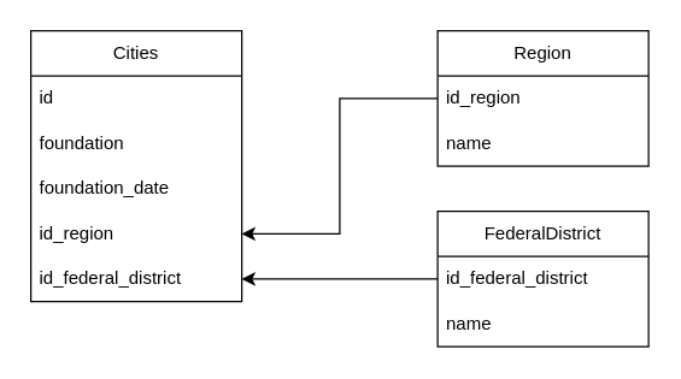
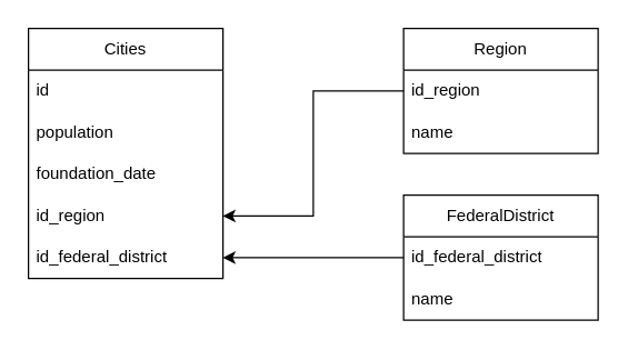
- <mxCell id="4" value="foundation" style="text;strokeColor=none;fillColor=none;align=left;verticalAlign=middle;spacingLeft=4;spacingRight=4;overflow=hidden;points=[[0,0.5],[1,0.5]];portConstraint=eastwest;rotatable=0;whiteSpace=wrap;html=1;" vertex="1" parent="2"><mxGeometry y="60" width="140" height="30" as="geometry" /></mxCell>
+ <mxCell id="4" value="population" style="text;strokeColor=none;fillColor=none;align=left;verticalAlign=middle;spacingLeft=4;spacingRight=4;overflow=hidden;points=[[0,0.5],[1,0.5]];portConstraint=eastwest;rotatable=0;whiteSpace=wrap;html=1;" vertex="1" parent="2"><mxGeometry y="60" width="140" height="30" as="geometry" /></mxCell>
